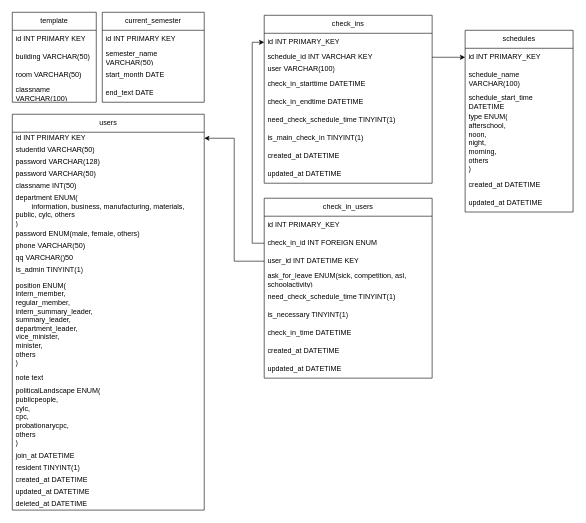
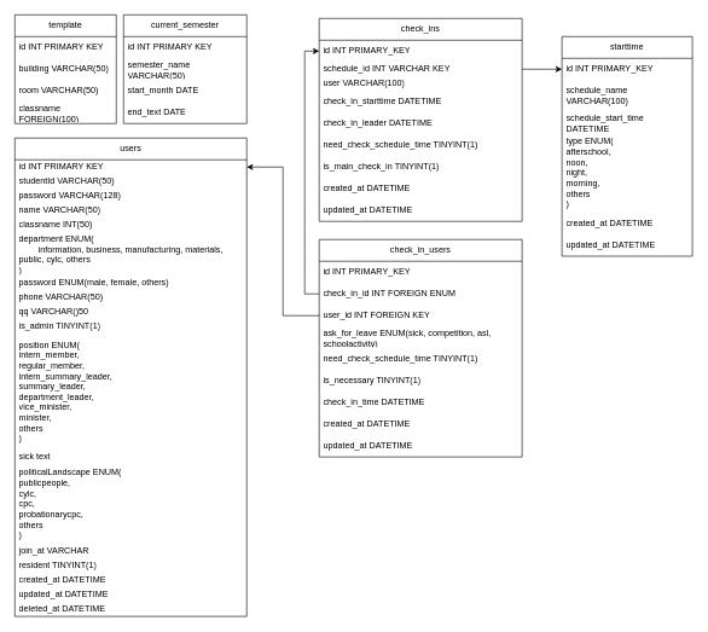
- <mxCell id="41" value="schedules" style="swimlane;fontStyle=0;childLayout=stackLayout;horizontal=1;startSize=30;horizontalStack=0;resizeParent=1;resizeParentMax=0;resizeLast=0;collapsible=1;marginBottom=0;whiteSpace=wrap;html=1;" vertex="1" parent="1"><mxGeometry x="775" y="50" width="180" height="303" as="geometry" /></mxCell>
+ <mxCell id="41" value="starttime" style="swimlane;fontStyle=0;childLayout=stackLayout;horizontal=1;startSize=30;horizontalStack=0;resizeParent=1;resizeParentMax=0;resizeLast=0;collapsible=1;marginBottom=0;whiteSpace=wrap;html=1;" vertex="1" parent="1"><mxGeometry x="775" y="50" width="180" height="303" as="geometry" /></mxCell>
- <mxCell id="25" value="classname VARCHAR(100)" style="text;strokeColor=none;fillColor=none;align=left;verticalAlign=middle;spacingLeft=4;spacingRight=4;overflow=hidden;points=[[0,0.5],[1,0.5]];portConstraint=eastwest;rotatable=0;whiteSpace=wrap;html=1;" vertex="1" parent="21"><mxGeometry y="120" width="140" height="30" as="geometry" /></mxCell>
+ <mxCell id="25" value="classname FOREIGN(100)" style="text;strokeColor=none;fillColor=none;align=left;verticalAlign=middle;spacingLeft=4;spacingRight=4;overflow=hidden;points=[[0,0.5],[1,0.5]];portConstraint=eastwest;rotatable=0;whiteSpace=wrap;html=1;" vertex="1" parent="21"><mxGeometry y="120" width="140" height="30" as="geometry" /></mxCell>
- <mxCell id="36" value="check_in_endtime DATETIME" style="text;strokeColor=none;fillColor=none;align=left;verticalAlign=middle;spacingLeft=4;spacingRight=4;overflow=hidden;points=[[0,0.5],[1,0.5]];portConstraint=eastwest;rotatable=0;whiteSpace=wrap;html=1;" vertex="1" parent="31"><mxGeometry y="130" width="280" height="30" as="geometry" /></mxCell>
+ <mxCell id="36" value="check_in_leader DATETIME" style="text;strokeColor=none;fillColor=none;align=left;verticalAlign=middle;spacingLeft=4;spacingRight=4;overflow=hidden;points=[[0,0.5],[1,0.5]];portConstraint=eastwest;rotatable=0;whiteSpace=wrap;html=1;" vertex="1" parent="31"><mxGeometry y="130" width="280" height="30" as="geometry" /></mxCell>
- <mxCell id="6" value="password VARCHAR(50)" style="text;strokeColor=none;fillColor=none;align=left;verticalAlign=middle;spacingLeft=4;spacingRight=4;overflow=hidden;points=[[0,0.5],[1,0.5]];portConstraint=eastwest;rotatable=0;whiteSpace=wrap;html=1;" vertex="1" parent="2"><mxGeometry y="90" width="320" height="20" as="geometry" /></mxCell>
+ <mxCell id="6" value="name VARCHAR(50)" style="text;strokeColor=none;fillColor=none;align=left;verticalAlign=middle;spacingLeft=4;spacingRight=4;overflow=hidden;points=[[0,0.5],[1,0.5]];portConstraint=eastwest;rotatable=0;whiteSpace=wrap;html=1;" vertex="1" parent="2"><mxGeometry y="90" width="320" height="20" as="geometry" /></mxCell>
- <mxCell id="51" value="user_id INT DATETIME KEY" style="text;strokeColor=none;fillColor=none;align=left;verticalAlign=middle;spacingLeft=4;spacingRight=4;overflow=hidden;points=[[0,0.5],[1,0.5]];portConstraint=eastwest;rotatable=0;whiteSpace=wrap;html=1;" vertex="1" parent="48"><mxGeometry y="90" width="280" height="30" as="geometry" /></mxCell>
+ <mxCell id="51" value="user_id INT FOREIGN KEY" style="text;strokeColor=none;fillColor=none;align=left;verticalAlign=middle;spacingLeft=4;spacingRight=4;overflow=hidden;points=[[0,0.5],[1,0.5]];portConstraint=eastwest;rotatable=0;whiteSpace=wrap;html=1;" vertex="1" parent="48"><mxGeometry y="90" width="280" height="30" as="geometry" /></mxCell>
- <mxCell id="14" value="note text" style="text;strokeColor=none;fillColor=none;align=left;verticalAlign=middle;spacingLeft=4;spacingRight=4;overflow=hidden;points=[[0,0.5],[1,0.5]];portConstraint=eastwest;rotatable=0;whiteSpace=wrap;html=1;" vertex="1" parent="2"><mxGeometry y="430" width="320" height="20" as="geometry" /></mxCell>
+ <mxCell id="14" value="sick text" style="text;strokeColor=none;fillColor=none;align=left;verticalAlign=middle;spacingLeft=4;spacingRight=4;overflow=hidden;points=[[0,0.5],[1,0.5]];portConstraint=eastwest;rotatable=0;whiteSpace=wrap;html=1;" vertex="1" parent="2"><mxGeometry y="430" width="320" height="20" as="geometry" /></mxCell>
- <mxCell id="16" value="join_at DATETIME" style="text;strokeColor=none;fillColor=none;align=left;verticalAlign=middle;spacingLeft=4;spacingRight=4;overflow=hidden;points=[[0,0.5],[1,0.5]];portConstraint=eastwest;rotatable=0;whiteSpace=wrap;html=1;" vertex="1" parent="2"><mxGeometry y="560" width="320" height="20" as="geometry" /></mxCell>
+ <mxCell id="16" value="join_at VARCHAR" style="text;strokeColor=none;fillColor=none;align=left;verticalAlign=middle;spacingLeft=4;spacingRight=4;overflow=hidden;points=[[0,0.5],[1,0.5]];portConstraint=eastwest;rotatable=0;whiteSpace=wrap;html=1;" vertex="1" parent="2"><mxGeometry y="560" width="320" height="20" as="geometry" /></mxCell>
